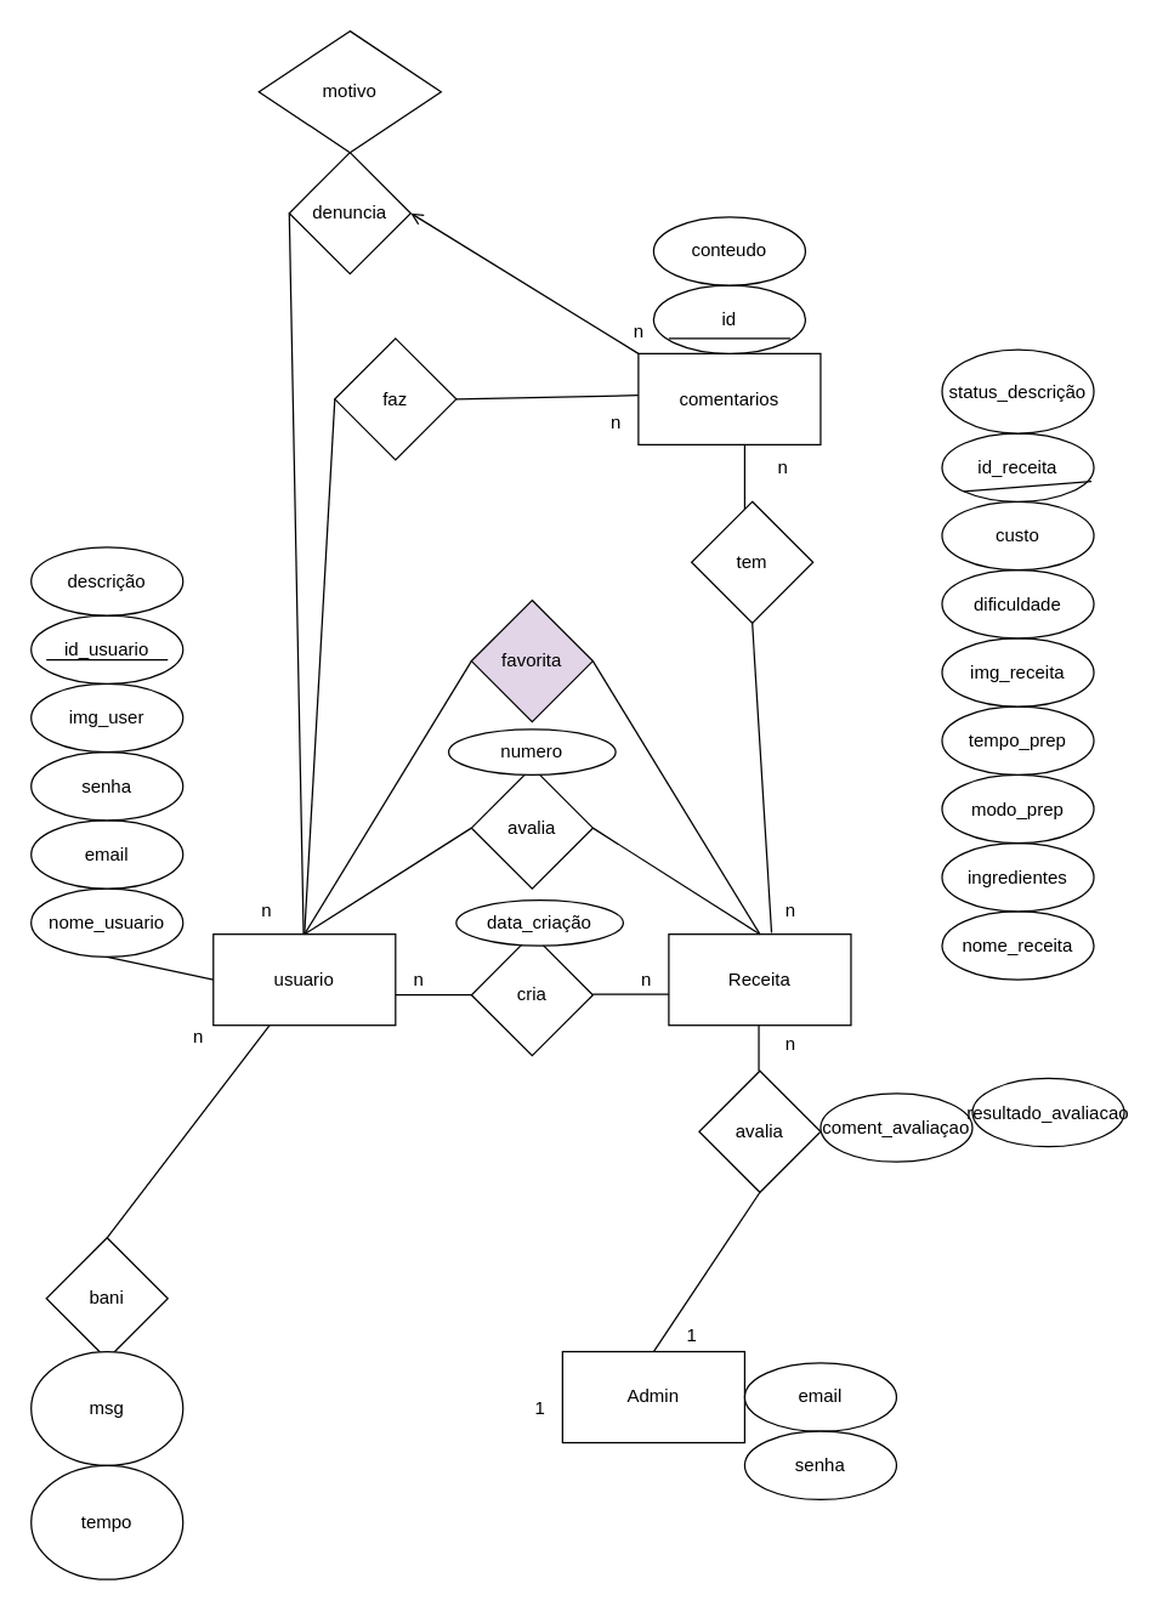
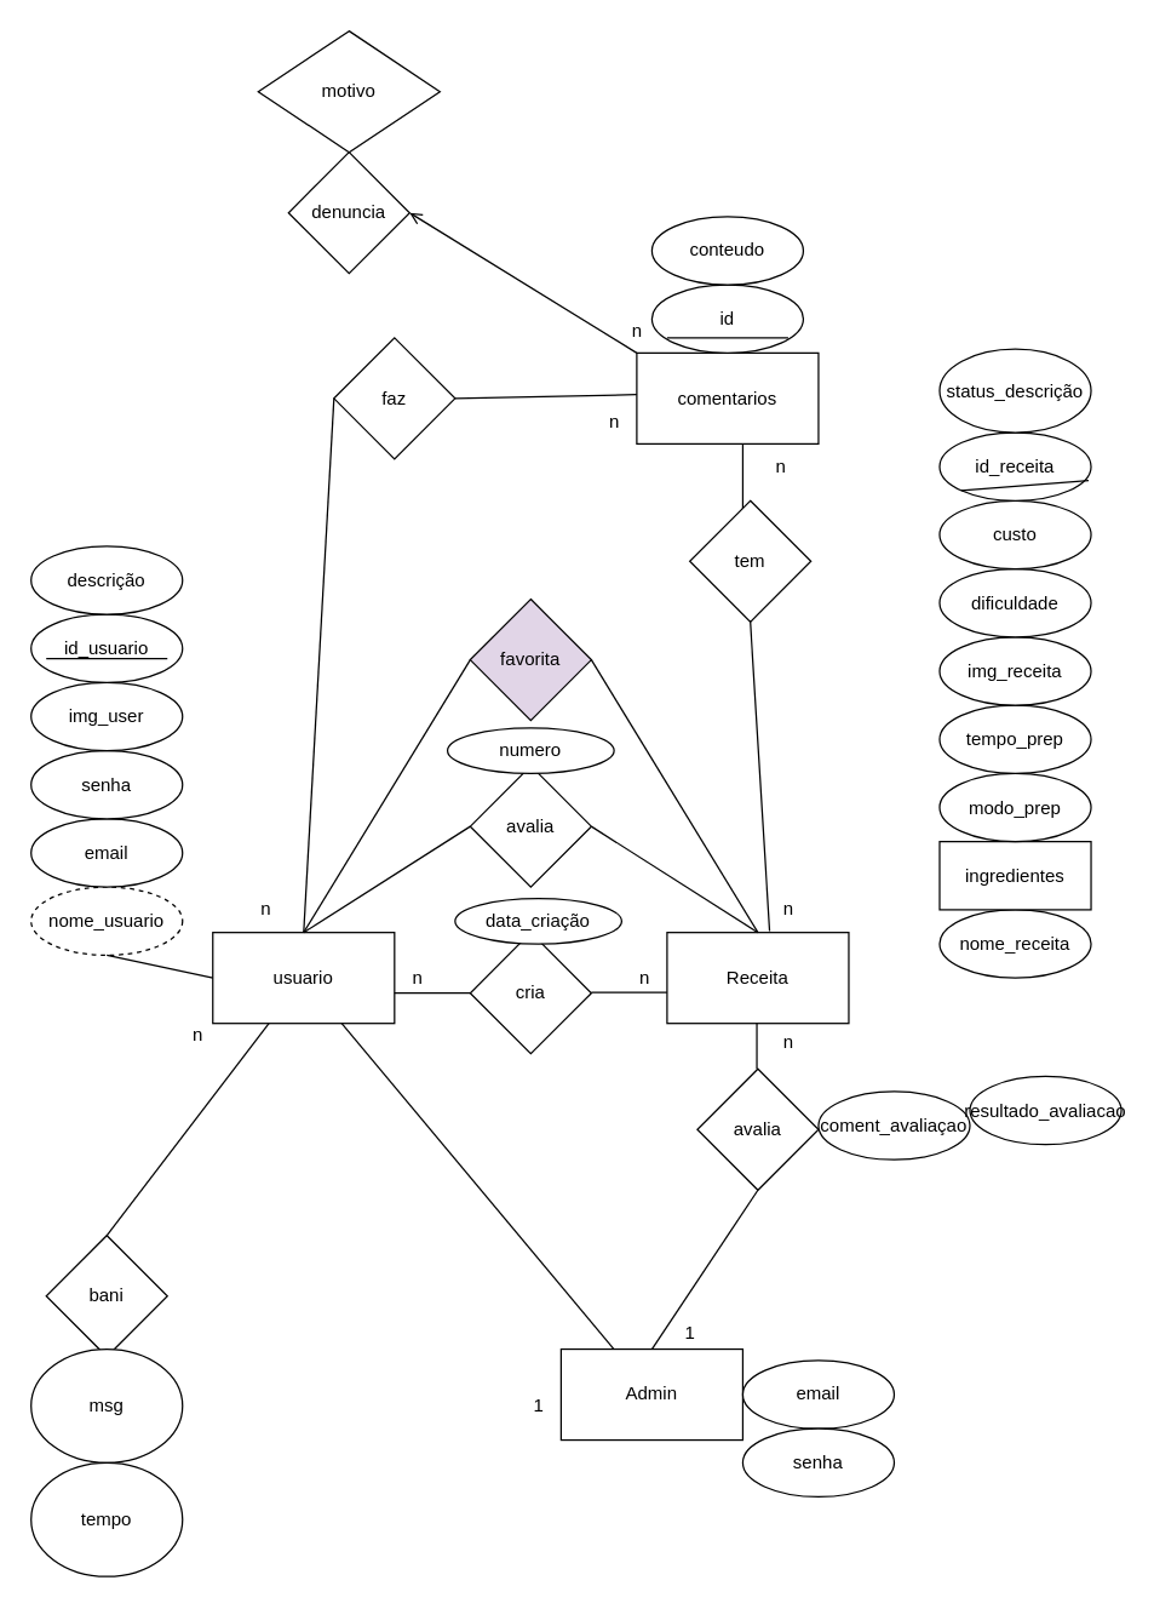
- <mxCell id="61" value="" style="endArrow=none;html=1;rounded=0;entryX=0;entryY=0.5;entryDx=0;entryDy=0;" parent="1" source="2" target="63" edge="1"><mxGeometry width="50" height="50" relative="1" as="geometry"><mxPoint x="190" y="610" as="sourcePoint" /><mxPoint x="150" y="365" as="targetPoint" /></mxGeometry></mxCell>
+ <mxCell id="61" value="" style="endArrow=none;html=1;rounded=0;" parent="1" source="2" target="4" edge="1"><mxGeometry width="50" height="50" relative="1" as="geometry"><mxPoint x="190" y="610" as="sourcePoint" /><mxPoint x="150" y="365" as="targetPoint" /></mxGeometry></mxCell>
- <mxCell id="32" value="ingredientes" style="ellipse;whiteSpace=wrap;html=1;" parent="1" vertex="1"><mxGeometry x="620" y="555" width="100" height="45" as="geometry" /></mxCell>
+ <mxCell id="32" value="ingredientes" style="whiteSpace=wrap;html=1;rounded=0;" parent="1" vertex="1"><mxGeometry x="620" y="555" width="100" height="45" as="geometry" /></mxCell>
- <mxCell id="26" value="nome_usuario" style="ellipse;whiteSpace=wrap;html=1;" parent="1" vertex="1"><mxGeometry x="20" y="585" width="100" height="45" as="geometry" /></mxCell>
+ <mxCell id="26" value="nome_usuario" style="ellipse;whiteSpace=wrap;html=1;dashed=1;" parent="1" vertex="1"><mxGeometry x="20" y="585" width="100" height="45" as="geometry" /></mxCell>
